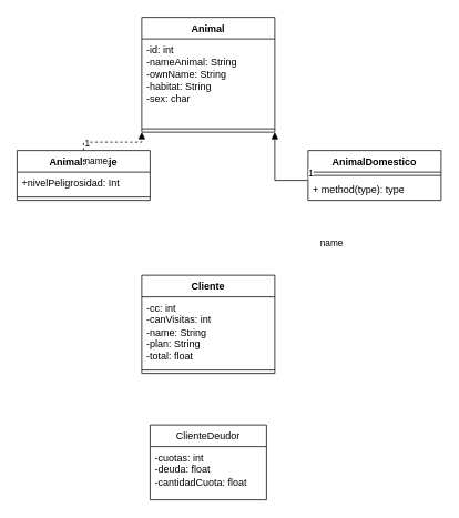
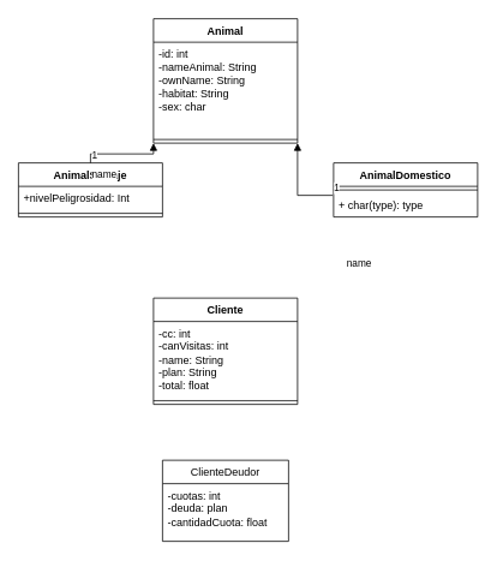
- <mxCell id="11" value="name" style="endArrow=block;endFill=1;html=1;edgeStyle=orthogonalEdgeStyle;align=left;verticalAlign=top;rounded=0;entryX=0;entryY=1;entryDx=0;entryDy=0;exitX=0.5;exitY=0;exitDx=0;exitDy=0;dashed=1;" parent="1" source="5" target="2" edge="1"><mxGeometry x="-1" relative="1" as="geometry"><mxPoint x="150" y="320" as="sourcePoint" /><mxPoint x="166" y="289.066" as="targetPoint" /><Array as="points"><mxPoint x="100" y="170" /><mxPoint x="170" y="170" /></Array></mxGeometry></mxCell>
+ <mxCell id="11" value="name" style="endArrow=block;endFill=1;html=1;edgeStyle=orthogonalEdgeStyle;align=left;verticalAlign=top;rounded=0;entryX=0;entryY=1;entryDx=0;entryDy=0;exitX=0.5;exitY=0;exitDx=0;exitDy=0;" parent="1" source="5" target="2" edge="1"><mxGeometry x="-1" relative="1" as="geometry"><mxPoint x="150" y="320" as="sourcePoint" /><mxPoint x="166" y="289.066" as="targetPoint" /><Array as="points"><mxPoint x="100" y="170" /><mxPoint x="170" y="170" /></Array></mxGeometry></mxCell>
- <mxCell id="10" value="+ method(type): type" style="text;strokeColor=none;fillColor=none;align=left;verticalAlign=top;spacingLeft=4;spacingRight=4;overflow=hidden;rotatable=0;points=[[0,0.5],[1,0.5]];portConstraint=eastwest;whiteSpace=wrap;html=1;" parent="8" vertex="1"><mxGeometry y="34" width="160" height="26" as="geometry" /></mxCell>
+ <mxCell id="10" value="+ char(type): type" style="text;strokeColor=none;fillColor=none;align=left;verticalAlign=top;spacingLeft=4;spacingRight=4;overflow=hidden;rotatable=0;points=[[0,0.5],[1,0.5]];portConstraint=eastwest;whiteSpace=wrap;html=1;" parent="8" vertex="1"><mxGeometry y="34" width="160" height="26" as="geometry" /></mxCell>
- <mxCell id="19" value="-cuotas: int&lt;br&gt;-deuda: float&lt;br&gt;-cantidadCuota: float" style="text;strokeColor=none;fillColor=none;align=left;verticalAlign=top;spacingLeft=4;spacingRight=4;overflow=hidden;rotatable=0;points=[[0,0.5],[1,0.5]];portConstraint=eastwest;whiteSpace=wrap;html=1;" vertex="1" parent="18"><mxGeometry y="26" width="140" height="64" as="geometry" /></mxCell>
+ <mxCell id="19" value="-cuotas: int&lt;br&gt;-deuda: plan&lt;br&gt;-cantidadCuota: float" style="text;strokeColor=none;fillColor=none;align=left;verticalAlign=top;spacingLeft=4;spacingRight=4;overflow=hidden;rotatable=0;points=[[0,0.5],[1,0.5]];portConstraint=eastwest;whiteSpace=wrap;html=1;" vertex="1" parent="18"><mxGeometry y="26" width="140" height="64" as="geometry" /></mxCell>
